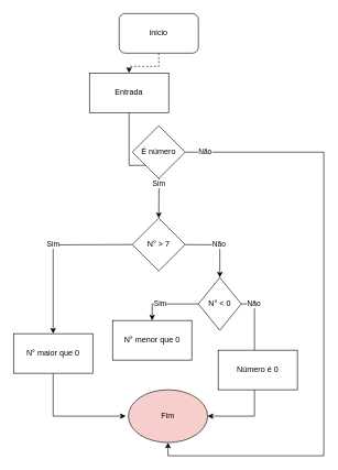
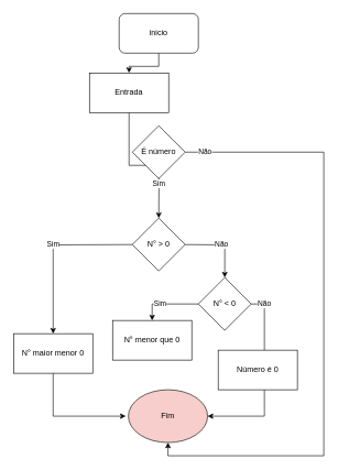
- <mxCell id="2" style="edgeStyle=orthogonalEdgeStyle;rounded=0;orthogonalLoop=1;jettySize=auto;html=1;entryX=0.5;entryY=0;entryDx=0;entryDy=0;dashed=1;" edge="1" parent="1" source="3" target="5"><mxGeometry relative="1" as="geometry" /></mxCell>
+ <mxCell id="2" style="edgeStyle=orthogonalEdgeStyle;rounded=0;orthogonalLoop=1;jettySize=auto;html=1;entryX=0.5;entryY=0;entryDx=0;entryDy=0;" edge="1" parent="1" source="3" target="5"><mxGeometry relative="1" as="geometry" /></mxCell>
- <mxCell id="12" value="N° &amp;gt; 7" style="rhombus;whiteSpace=wrap;html=1;" vertex="1" parent="1"><mxGeometry x="200" y="330" width="80" height="80" as="geometry" /></mxCell>
+ <mxCell id="12" value="N° &amp;gt; 0" style="rhombus;whiteSpace=wrap;html=1;" vertex="1" parent="1"><mxGeometry x="200" y="330" width="80" height="80" as="geometry" /></mxCell>
- <mxCell id="11" value="N° &amp;lt; 0" style="rhombus;whiteSpace=wrap;html=1;" vertex="1" parent="1"><mxGeometry x="300" y="420" width="65" height="80" as="geometry" /></mxCell>
+ <mxCell id="11" value="N° &amp;lt; 0" style="rhombus;whiteSpace=wrap;html=1;" vertex="1" parent="1"><mxGeometry x="300" y="420" width="80" height="80" as="geometry" /></mxCell>
- <mxCell id="9" value="N° maior que 0" style="rounded=0;whiteSpace=wrap;html=1;" vertex="1" parent="1"><mxGeometry x="20" y="505" width="120" height="60" as="geometry" /></mxCell>
+ <mxCell id="9" value="N° maior menor 0" style="rounded=0;whiteSpace=wrap;html=1;" vertex="1" parent="1"><mxGeometry x="20" y="505" width="120" height="60" as="geometry" /></mxCell>
